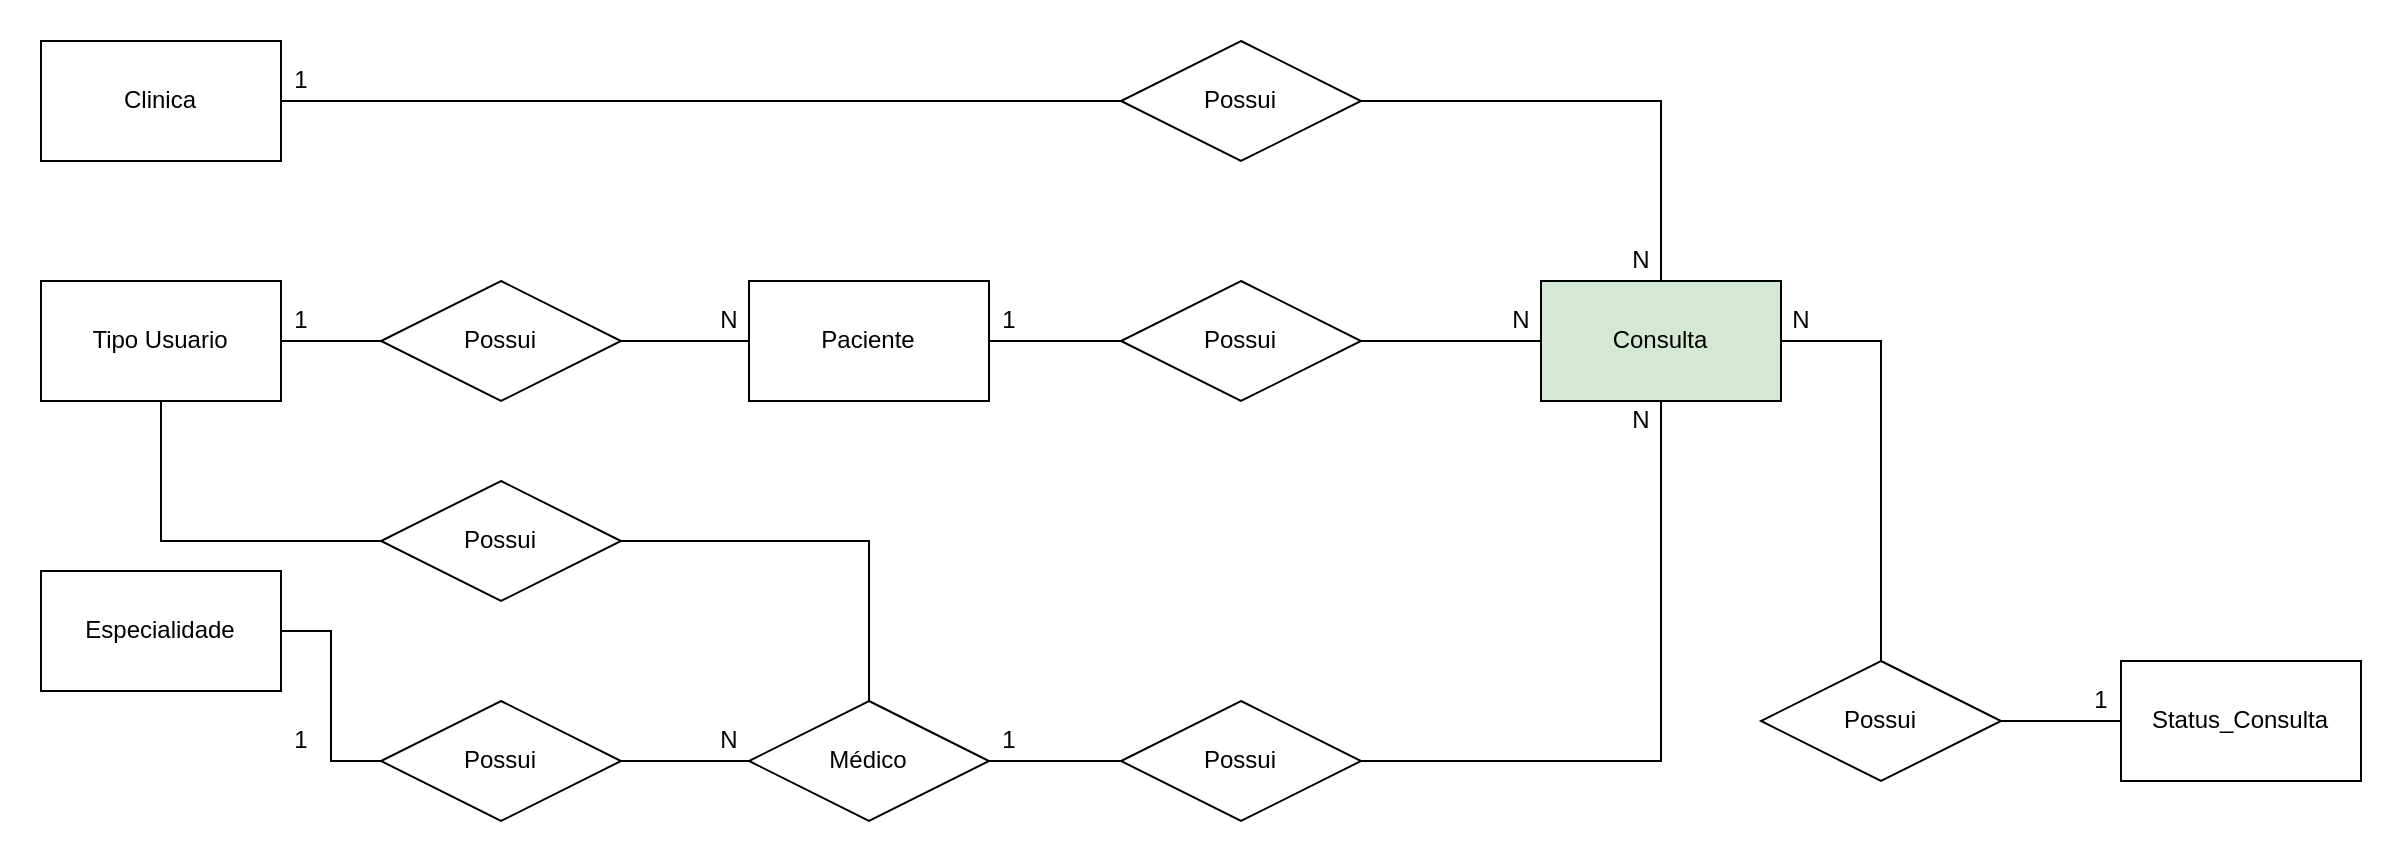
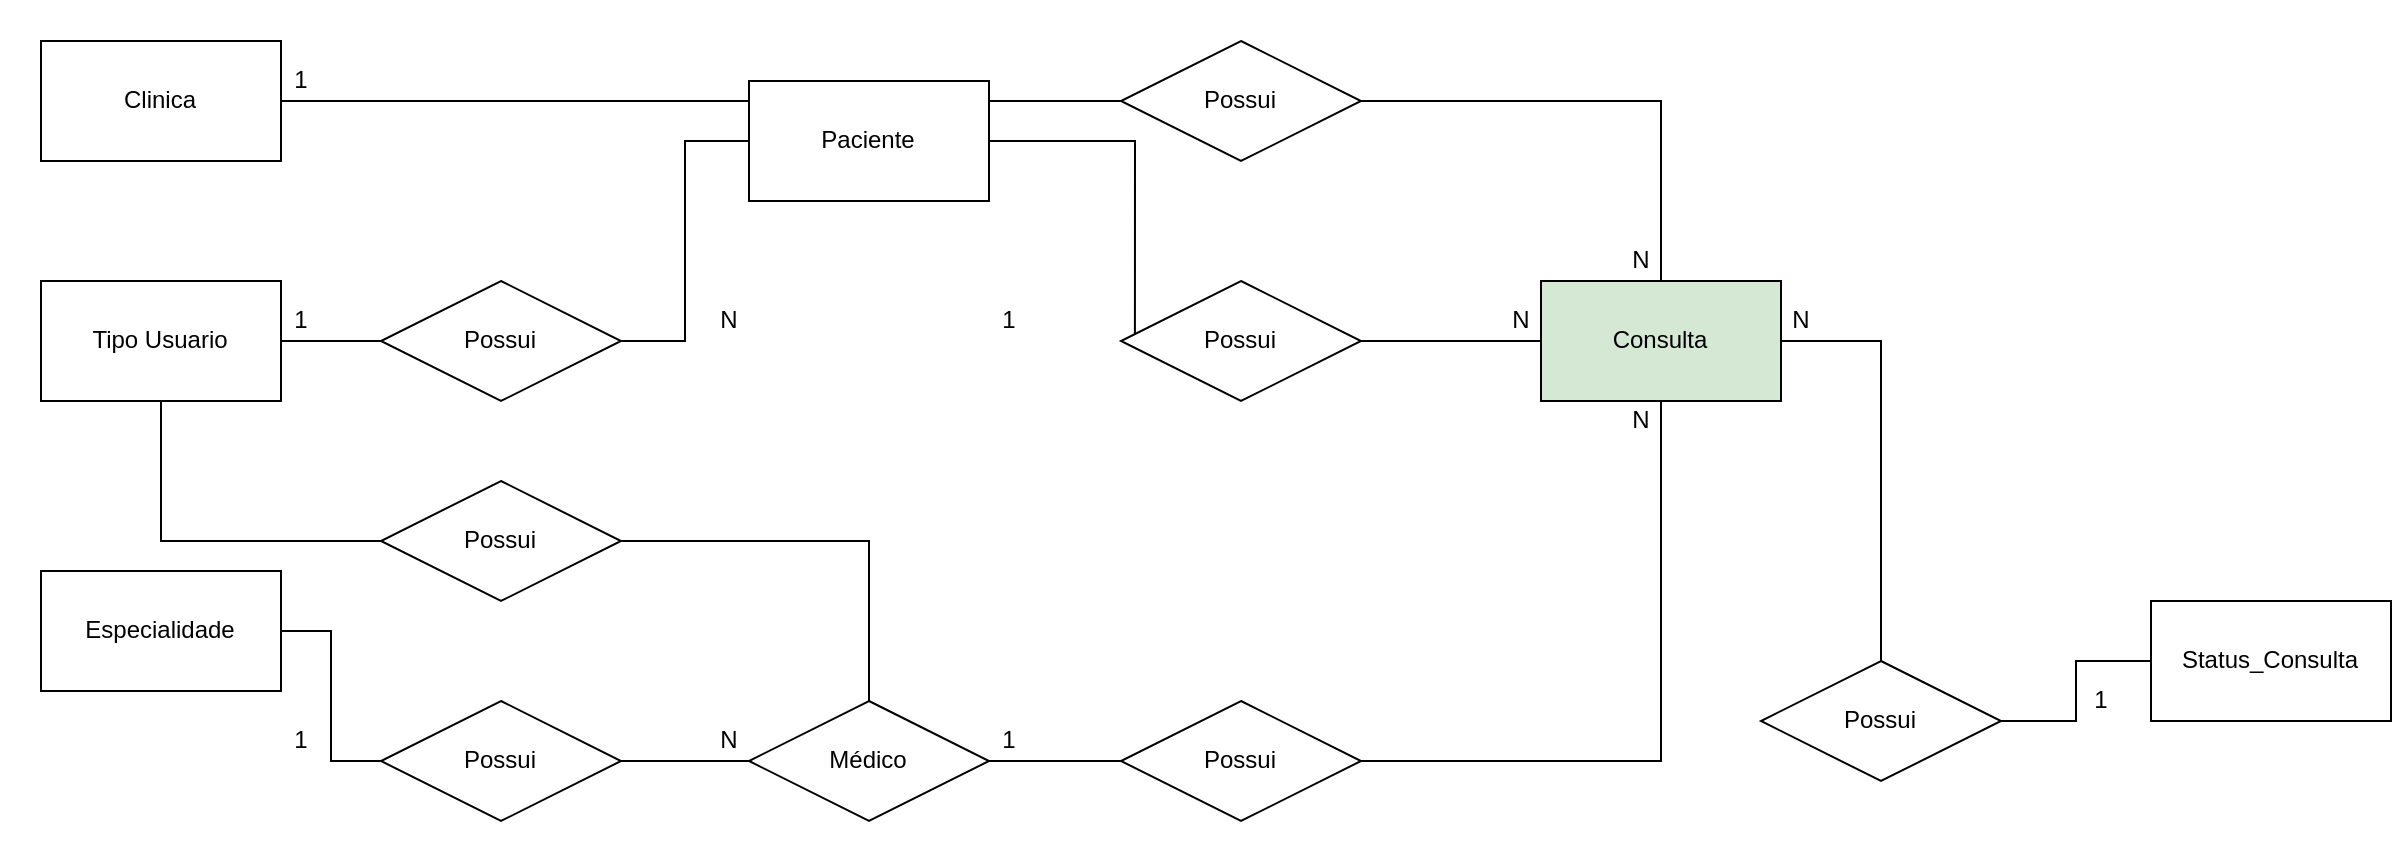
- <mxCell id="8" value="Paciente" style="rounded=0;whiteSpace=wrap;html=1;" vertex="1" parent="1"><mxGeometry x="374" y="140" width="120" height="60" as="geometry" /></mxCell>
+ <mxCell id="8" value="Paciente" style="rounded=0;whiteSpace=wrap;html=1;" vertex="1" parent="1"><mxGeometry x="374" y="40" width="120" height="60" as="geometry" /></mxCell>
- <mxCell id="29" value="Status_Consulta&lt;br&gt;" style="rounded=0;whiteSpace=wrap;html=1;" vertex="1" parent="1"><mxGeometry x="1060" y="330" width="120" height="60" as="geometry" /></mxCell>
+ <mxCell id="29" value="Status_Consulta&lt;br&gt;" style="rounded=0;whiteSpace=wrap;html=1;" vertex="1" parent="1"><mxGeometry x="1075" y="300" width="120" height="60" as="geometry" /></mxCell>
